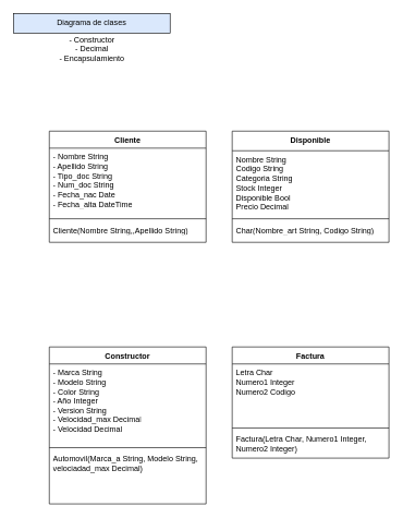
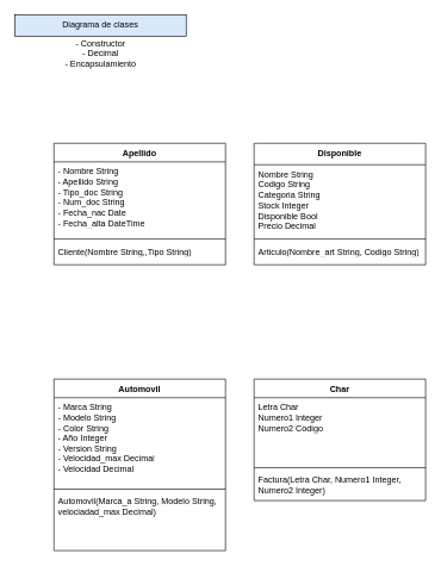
- <mxCell id="2" value="Cliente" style="swimlane;fontStyle=1;align=center;verticalAlign=top;childLayout=stackLayout;horizontal=1;startSize=26;horizontalStack=0;resizeParent=1;resizeParentMax=0;resizeLast=0;collapsible=1;marginBottom=0;whiteSpace=wrap;html=1;rounded=0;" vertex="1" parent="1"><mxGeometry x="75" y="200" width="240" height="170" as="geometry" /></mxCell>
+ <mxCell id="2" value="Apellido" style="swimlane;fontStyle=1;align=center;verticalAlign=top;childLayout=stackLayout;horizontal=1;startSize=26;horizontalStack=0;resizeParent=1;resizeParentMax=0;resizeLast=0;collapsible=1;marginBottom=0;whiteSpace=wrap;html=1;rounded=0;" vertex="1" parent="1"><mxGeometry x="75" y="200" width="240" height="170" as="geometry" /></mxCell>
- <mxCell id="5" value="Cliente(Nombre String,,Apellido String)" style="text;strokeColor=none;fillColor=none;align=left;verticalAlign=top;spacingLeft=4;spacingRight=4;overflow=hidden;rotatable=0;points=[[0,0.5],[1,0.5]];portConstraint=eastwest;whiteSpace=wrap;html=1;rounded=0;" vertex="1" parent="2"><mxGeometry y="138" width="240" height="32" as="geometry" /></mxCell>
+ <mxCell id="5" value="Cliente(Nombre String,,Tipo String)" style="text;strokeColor=none;fillColor=none;align=left;verticalAlign=top;spacingLeft=4;spacingRight=4;overflow=hidden;rotatable=0;points=[[0,0.5],[1,0.5]];portConstraint=eastwest;whiteSpace=wrap;html=1;rounded=0;" vertex="1" parent="2"><mxGeometry y="138" width="240" height="32" as="geometry" /></mxCell>
- <mxCell id="13" value="Char(Nombre_art String, Codigo String)" style="text;strokeColor=none;fillColor=none;align=left;verticalAlign=top;spacingLeft=4;spacingRight=4;overflow=hidden;rotatable=0;points=[[0,0.5],[1,0.5]];portConstraint=eastwest;whiteSpace=wrap;html=1;rounded=0;" vertex="1" parent="10"><mxGeometry y="138" width="240" height="32" as="geometry" /></mxCell>
+ <mxCell id="13" value="Articulo(Nombre_art String, Codigo String)" style="text;strokeColor=none;fillColor=none;align=left;verticalAlign=top;spacingLeft=4;spacingRight=4;overflow=hidden;rotatable=0;points=[[0,0.5],[1,0.5]];portConstraint=eastwest;whiteSpace=wrap;html=1;rounded=0;" vertex="1" parent="10"><mxGeometry y="138" width="240" height="32" as="geometry" /></mxCell>
- <mxCell id="6" value="Constructor" style="swimlane;fontStyle=1;align=center;verticalAlign=top;childLayout=stackLayout;horizontal=1;startSize=26;horizontalStack=0;resizeParent=1;resizeParentMax=0;resizeLast=0;collapsible=1;marginBottom=0;whiteSpace=wrap;html=1;rounded=0;" vertex="1" parent="1"><mxGeometry x="75" y="530" width="240" height="240" as="geometry" /></mxCell>
+ <mxCell id="6" value="Automovil" style="swimlane;fontStyle=1;align=center;verticalAlign=top;childLayout=stackLayout;horizontal=1;startSize=26;horizontalStack=0;resizeParent=1;resizeParentMax=0;resizeLast=0;collapsible=1;marginBottom=0;whiteSpace=wrap;html=1;rounded=0;" vertex="1" parent="1"><mxGeometry x="75" y="530" width="240" height="240" as="geometry" /></mxCell>
- <mxCell id="14" value="&lt;div&gt;Factura&lt;/div&gt;" style="swimlane;fontStyle=1;align=center;verticalAlign=top;childLayout=stackLayout;horizontal=1;startSize=26;horizontalStack=0;resizeParent=1;resizeParentMax=0;resizeLast=0;collapsible=1;marginBottom=0;whiteSpace=wrap;html=1;rounded=0;" vertex="1" parent="1"><mxGeometry x="355" y="530" width="240" height="170" as="geometry" /></mxCell>
+ <mxCell id="14" value="&lt;div&gt;Char&lt;/div&gt;" style="swimlane;fontStyle=1;align=center;verticalAlign=top;childLayout=stackLayout;horizontal=1;startSize=26;horizontalStack=0;resizeParent=1;resizeParentMax=0;resizeLast=0;collapsible=1;marginBottom=0;whiteSpace=wrap;html=1;rounded=0;" vertex="1" parent="1"><mxGeometry x="355" y="530" width="240" height="170" as="geometry" /></mxCell>
